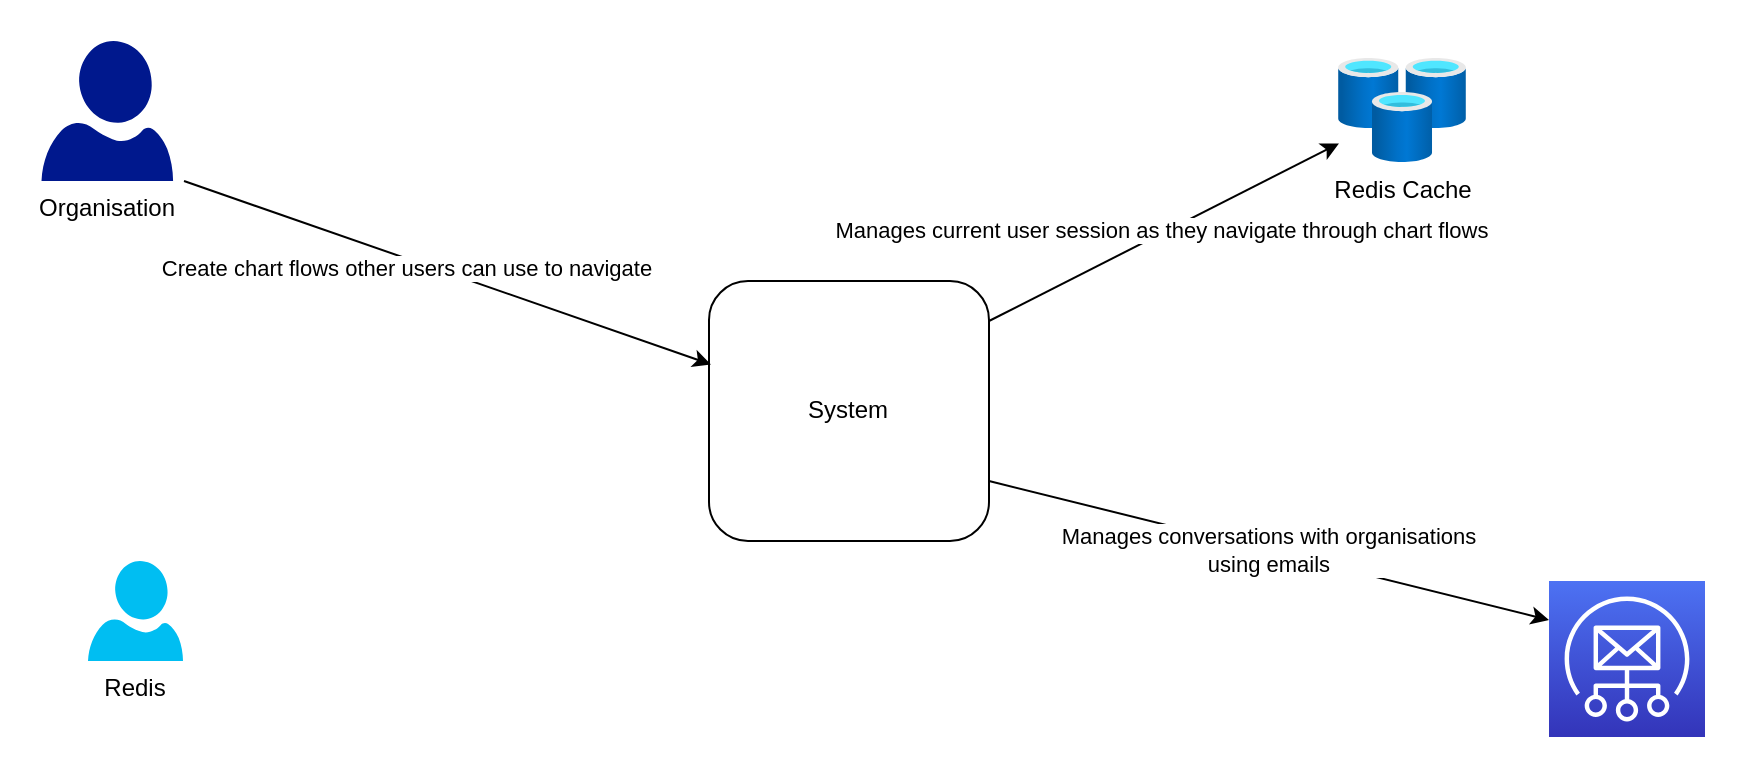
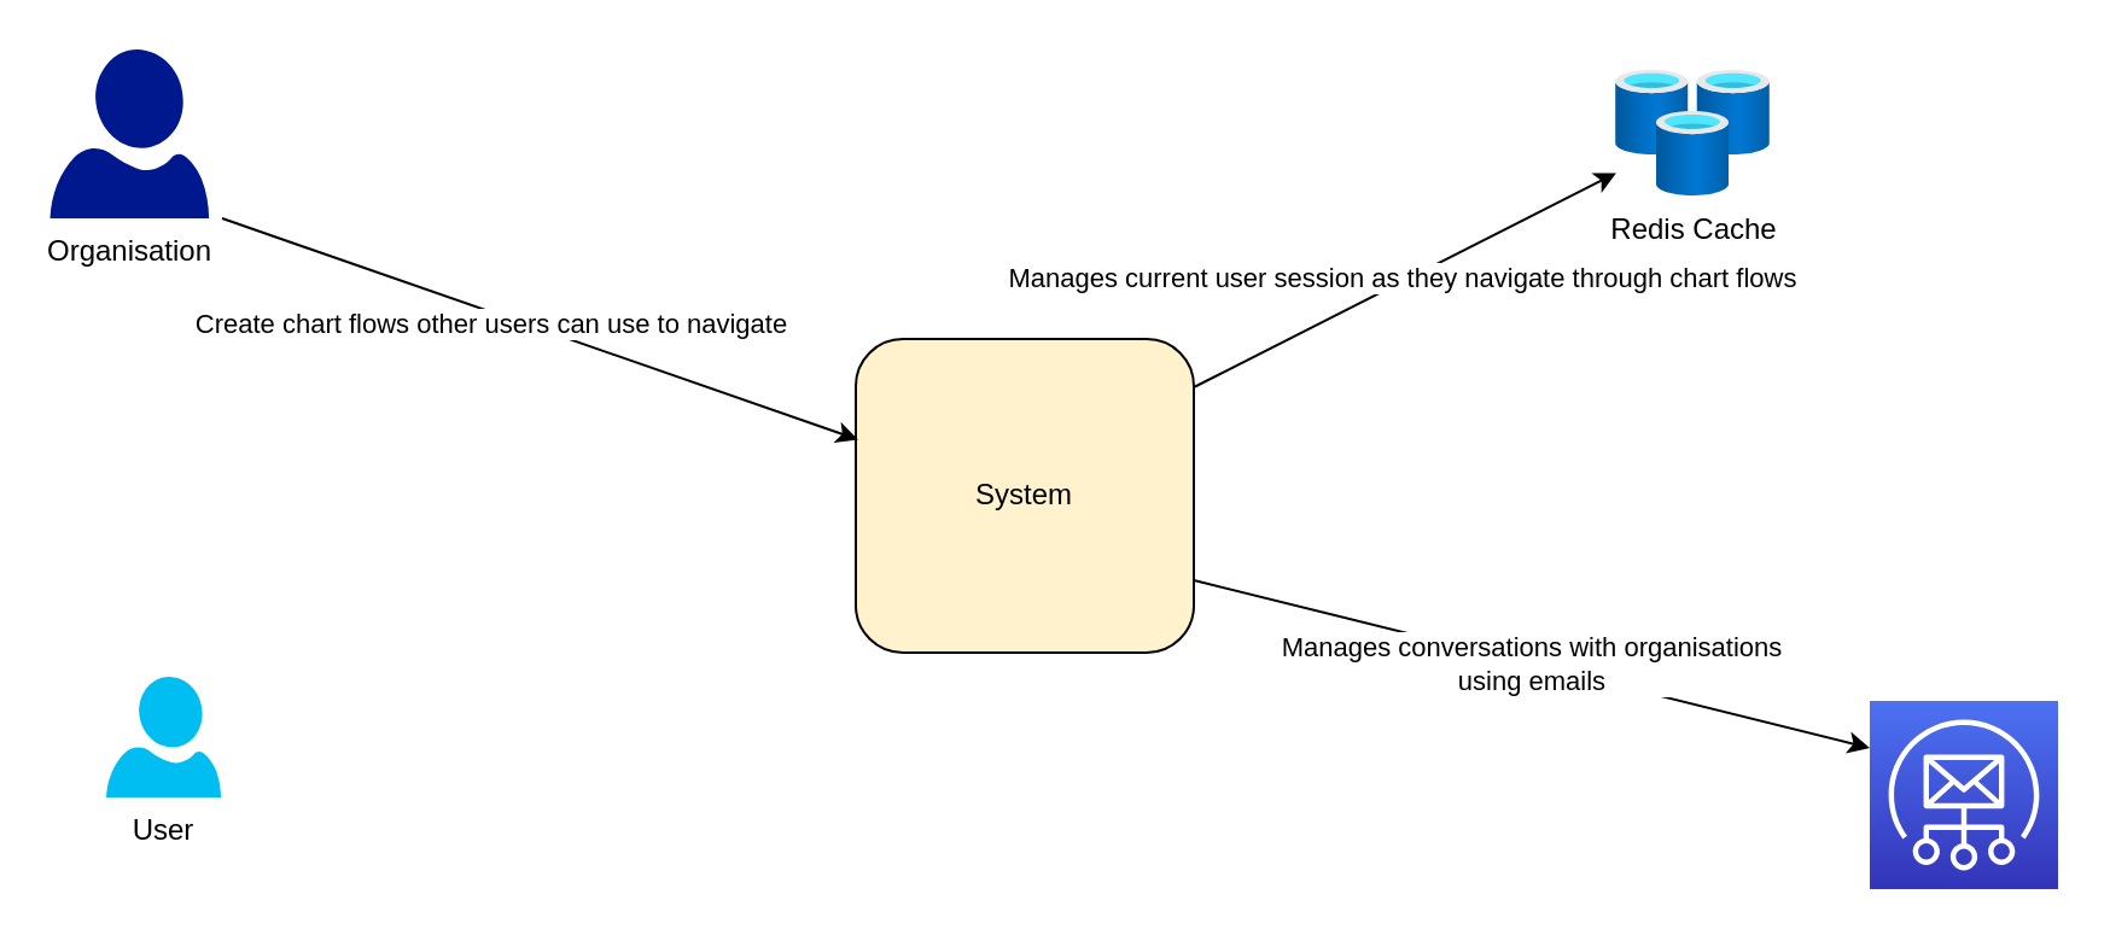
- <mxCell id="2" value="System&lt;br&gt;" style="rounded=1;whiteSpace=wrap;html=1;" vertex="1" parent="1"><mxGeometry x="354" y="140" width="140" height="130" as="geometry" /></mxCell>
+ <mxCell id="2" value="System&lt;br&gt;" style="rounded=1;whiteSpace=wrap;html=1;fillColor=#fff2cc;" vertex="1" parent="1"><mxGeometry x="354" y="140" width="140" height="130" as="geometry" /></mxCell>
- <mxCell id="6" value="Redis&lt;br&gt;" style="verticalLabelPosition=bottom;html=1;verticalAlign=top;align=center;strokeColor=none;fillColor=#00BEF2;shape=mxgraph.azure.user;" vertex="1" parent="1"><mxGeometry x="43.5" y="280" width="47.5" height="50" as="geometry" /></mxCell>
+ <mxCell id="6" value="User&lt;br&gt;" style="verticalLabelPosition=bottom;html=1;verticalAlign=top;align=center;strokeColor=none;fillColor=#00BEF2;shape=mxgraph.azure.user;" vertex="1" parent="1"><mxGeometry x="43.5" y="280" width="47.5" height="50" as="geometry" /></mxCell>
